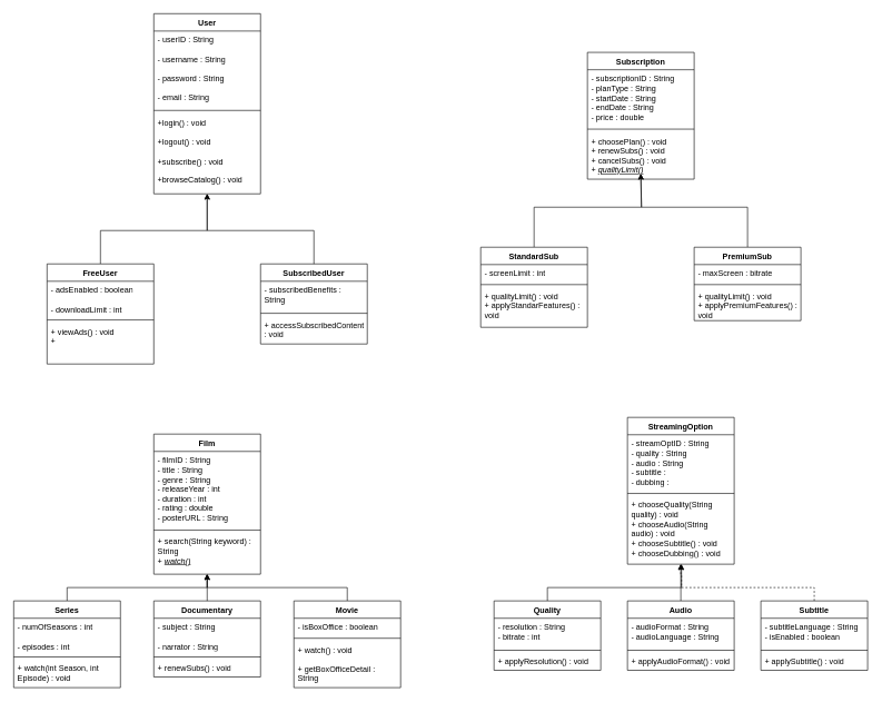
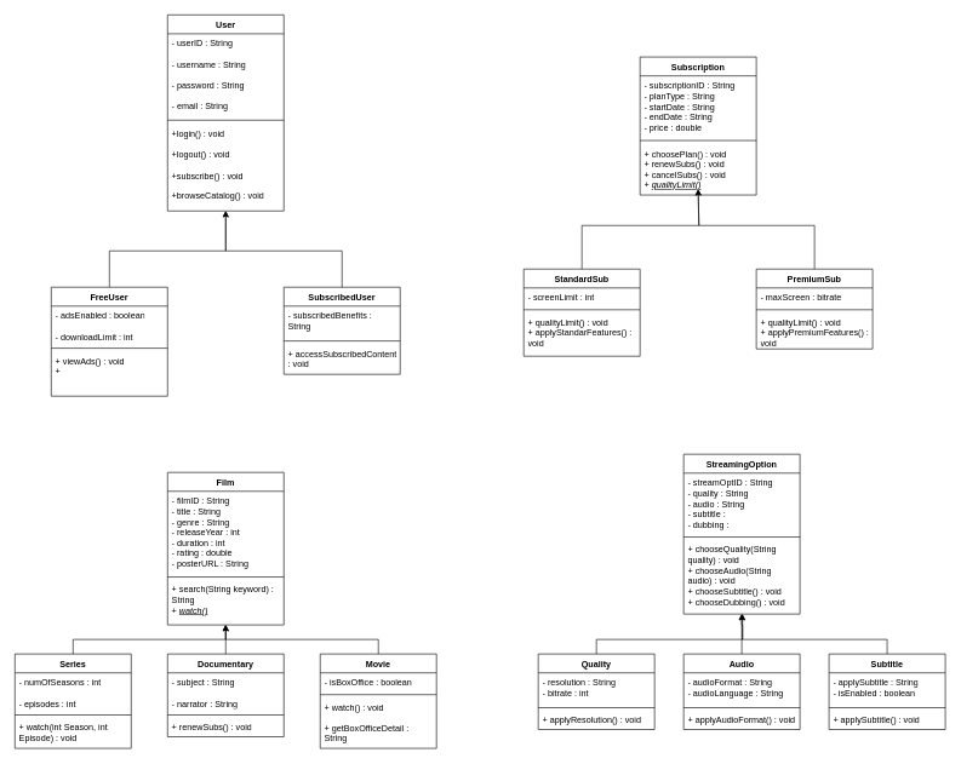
- <mxCell id="59" style="edgeStyle=orthogonalEdgeStyle;rounded=0;orthogonalLoop=1;jettySize=auto;html=1;entryX=0.5;entryY=1;entryDx=0;entryDy=0;dashed=1;" parent="1" source="60" target="10" edge="1"><mxGeometry relative="1" as="geometry"><mxPoint x="1020" y="860" as="targetPoint" /><Array as="points"><mxPoint x="1220" y="880" /><mxPoint x="1021" y="880" /><mxPoint x="1021" y="860" /><mxPoint x="1020" y="860" /></Array></mxGeometry></mxCell>
+ <mxCell id="59" style="edgeStyle=orthogonalEdgeStyle;rounded=0;orthogonalLoop=1;jettySize=auto;html=1;entryX=0.5;entryY=1;entryDx=0;entryDy=0;" parent="1" source="60" target="10" edge="1"><mxGeometry relative="1" as="geometry"><mxPoint x="1020" y="860" as="targetPoint" /><Array as="points"><mxPoint x="1220" y="880" /><mxPoint x="1021" y="880" /><mxPoint x="1021" y="860" /><mxPoint x="1020" y="860" /></Array></mxGeometry></mxCell>
- <mxCell id="61" value="- subtitleLanguage : String&lt;div&gt;- isEnabled : boolean&lt;/div&gt;" style="text;strokeColor=none;fillColor=none;align=left;verticalAlign=top;spacingLeft=4;spacingRight=4;overflow=hidden;rotatable=0;points=[[0,0.5],[1,0.5]];portConstraint=eastwest;whiteSpace=wrap;html=1;" parent="60" vertex="1"><mxGeometry y="26" width="160" height="44" as="geometry" /></mxCell>
+ <mxCell id="61" value="- applySubtitle : String&lt;div&gt;- isEnabled : boolean&lt;/div&gt;" style="text;strokeColor=none;fillColor=none;align=left;verticalAlign=top;spacingLeft=4;spacingRight=4;overflow=hidden;rotatable=0;points=[[0,0.5],[1,0.5]];portConstraint=eastwest;whiteSpace=wrap;html=1;" parent="60" vertex="1"><mxGeometry y="26" width="160" height="44" as="geometry" /></mxCell>
